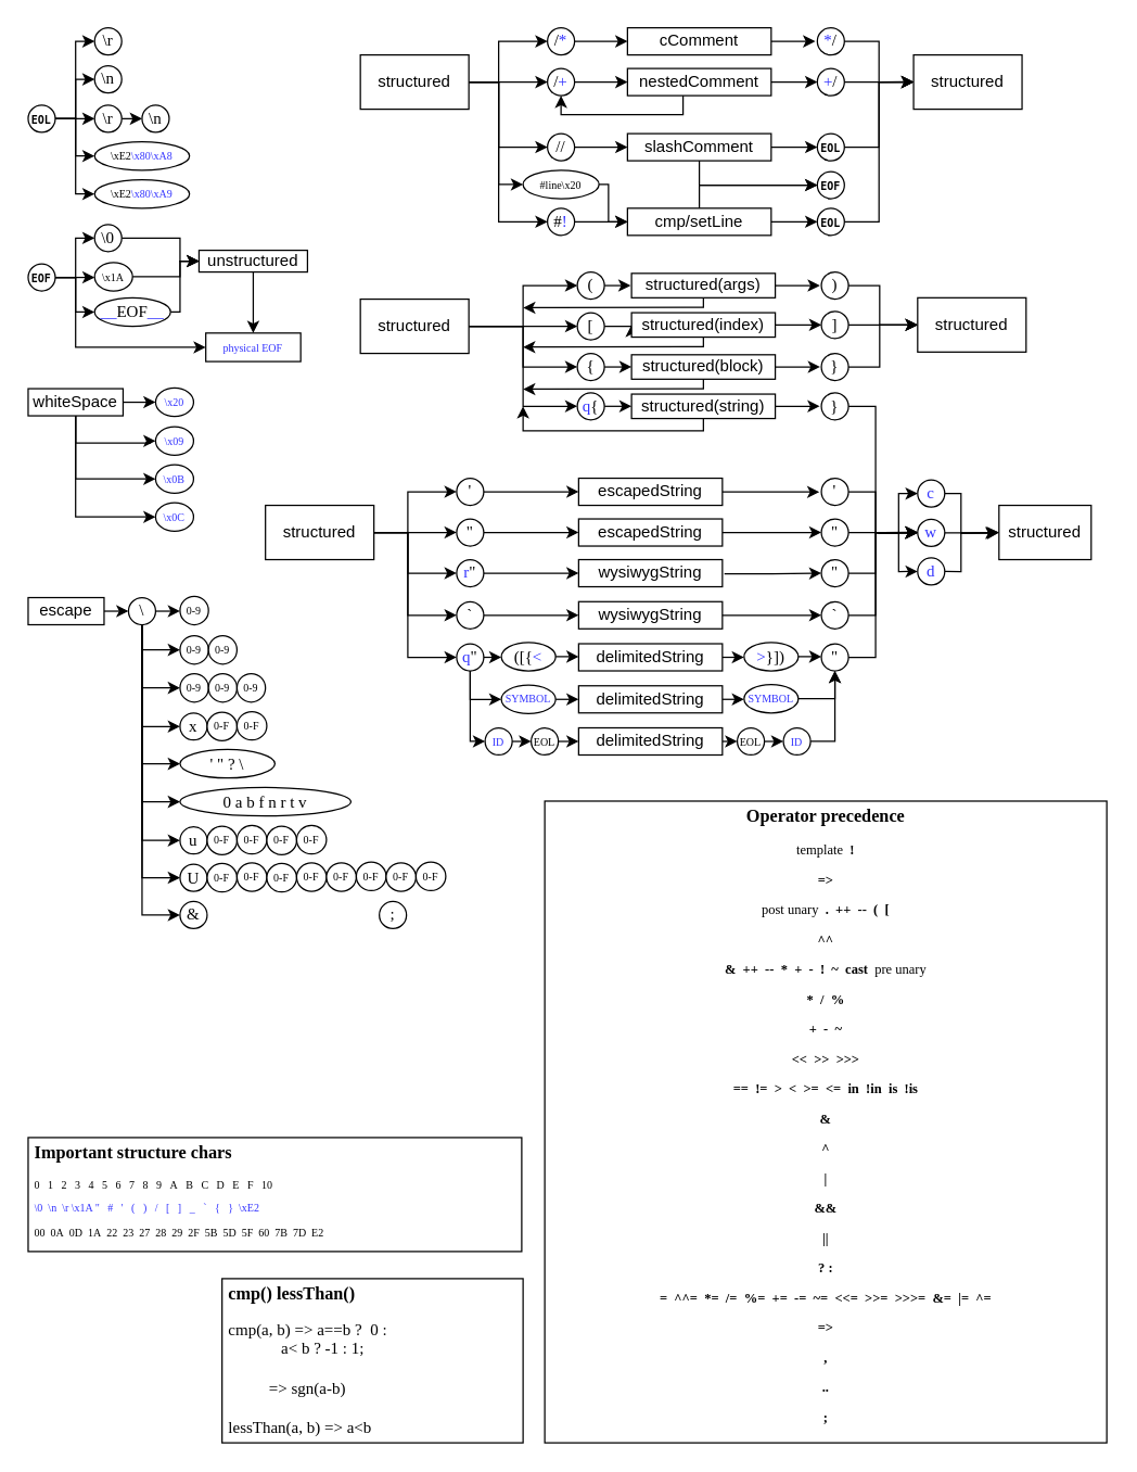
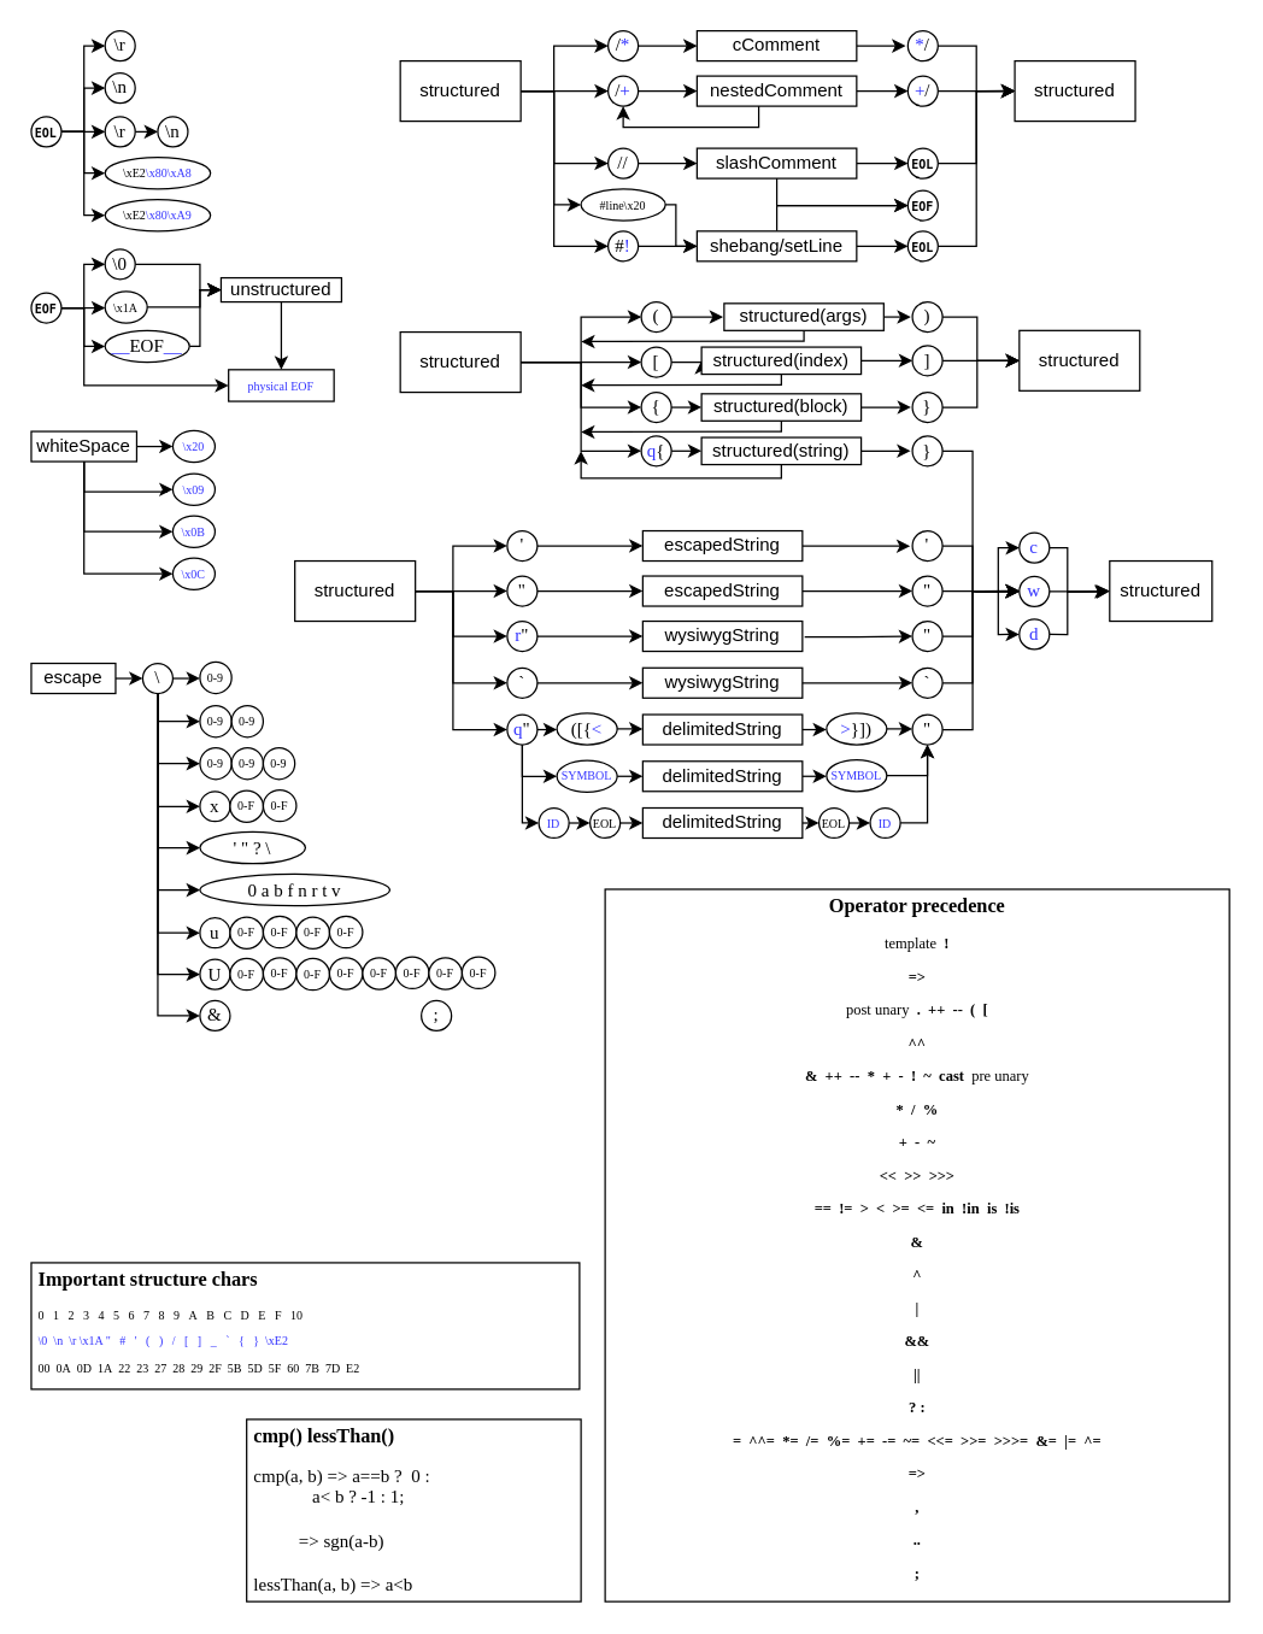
- <mxCell id="106" value="cmp/setLine" style="rounded=0;whiteSpace=wrap;html=1;shadow=0;" parent="1" vertex="1"><mxGeometry x="462" y="153" width="106" height="20" as="geometry" /></mxCell>
+ <mxCell id="106" value="shebang/setLine" style="rounded=0;whiteSpace=wrap;html=1;shadow=0;" parent="1" vertex="1"><mxGeometry x="462" y="153" width="106" height="20" as="geometry" /></mxCell>
- <mxCell id="37" value="structured(args)" style="rectangle;whiteSpace=wrap;html=1;perimeter=ellipsePerimeter;shadow=0;" parent="1" vertex="1"><mxGeometry x="465" y="201" width="106" height="18" as="geometry" /></mxCell>
+ <mxCell id="37" value="structured(args)" style="rectangle;whiteSpace=wrap;html=1;perimeter=ellipsePerimeter;shadow=0;" parent="1" vertex="1"><mxGeometry x="480" y="201" width="106" height="18" as="geometry" /></mxCell>
